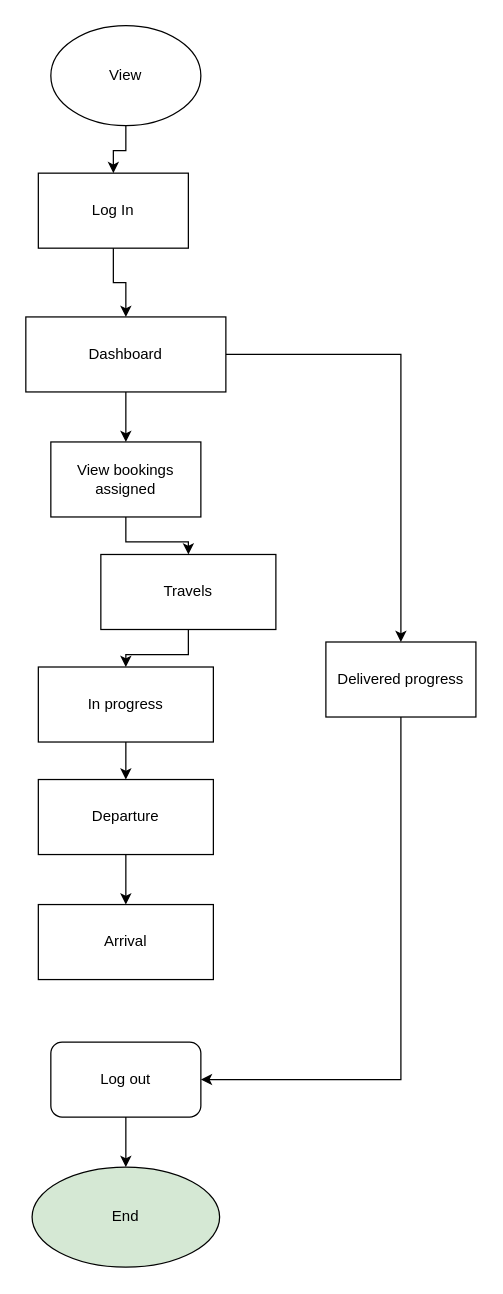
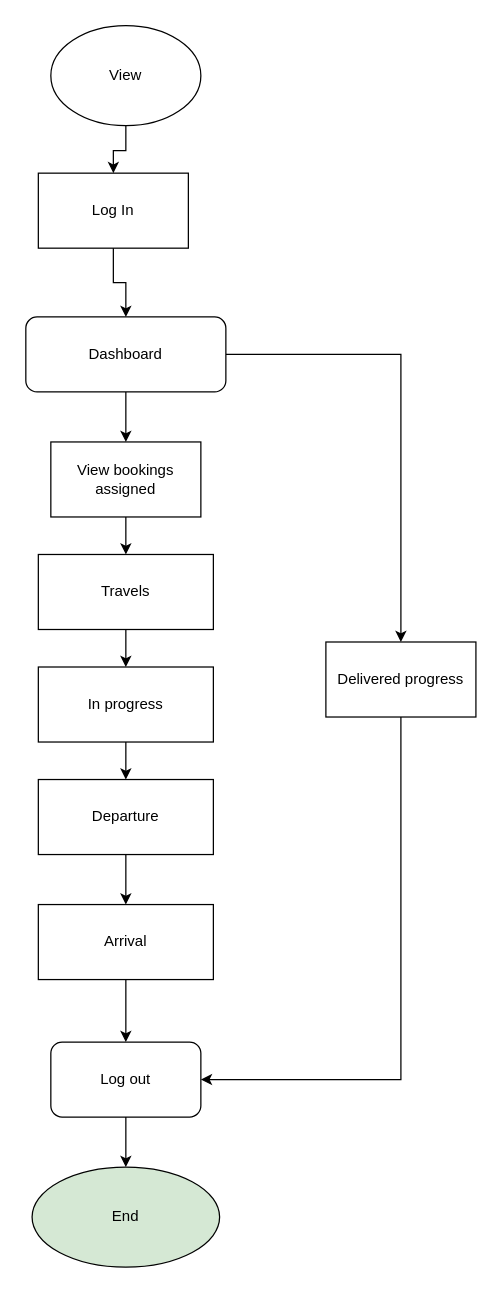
- <mxCell id="16" value="Dashboard" style="whiteSpace=wrap;html=1;" vertex="1" parent="1"><mxGeometry x="20" y="253" width="160" height="60" as="geometry" /></mxCell>
+ <mxCell id="16" value="Dashboard" style="whiteSpace=wrap;html=1;rounded=1;" vertex="1" parent="1"><mxGeometry x="20" y="253" width="160" height="60" as="geometry" /></mxCell>
- <mxCell id="10" value="Travels" style="whiteSpace=wrap;html=1;" vertex="1" parent="1"><mxGeometry x="80" y="443" width="140" height="60" as="geometry" /></mxCell>
+ <mxCell id="10" value="Travels" style="whiteSpace=wrap;html=1;" vertex="1" parent="1"><mxGeometry x="30" y="443" width="140" height="60" as="geometry" /></mxCell>
+ <mxCell id="22" style="edgeStyle=orthogonalEdgeStyle;rounded=0;orthogonalLoop=1;jettySize=auto;html=1;" edge="1" parent="1" source="23" target="12"><mxGeometry relative="1" as="geometry" /></mxCell>
